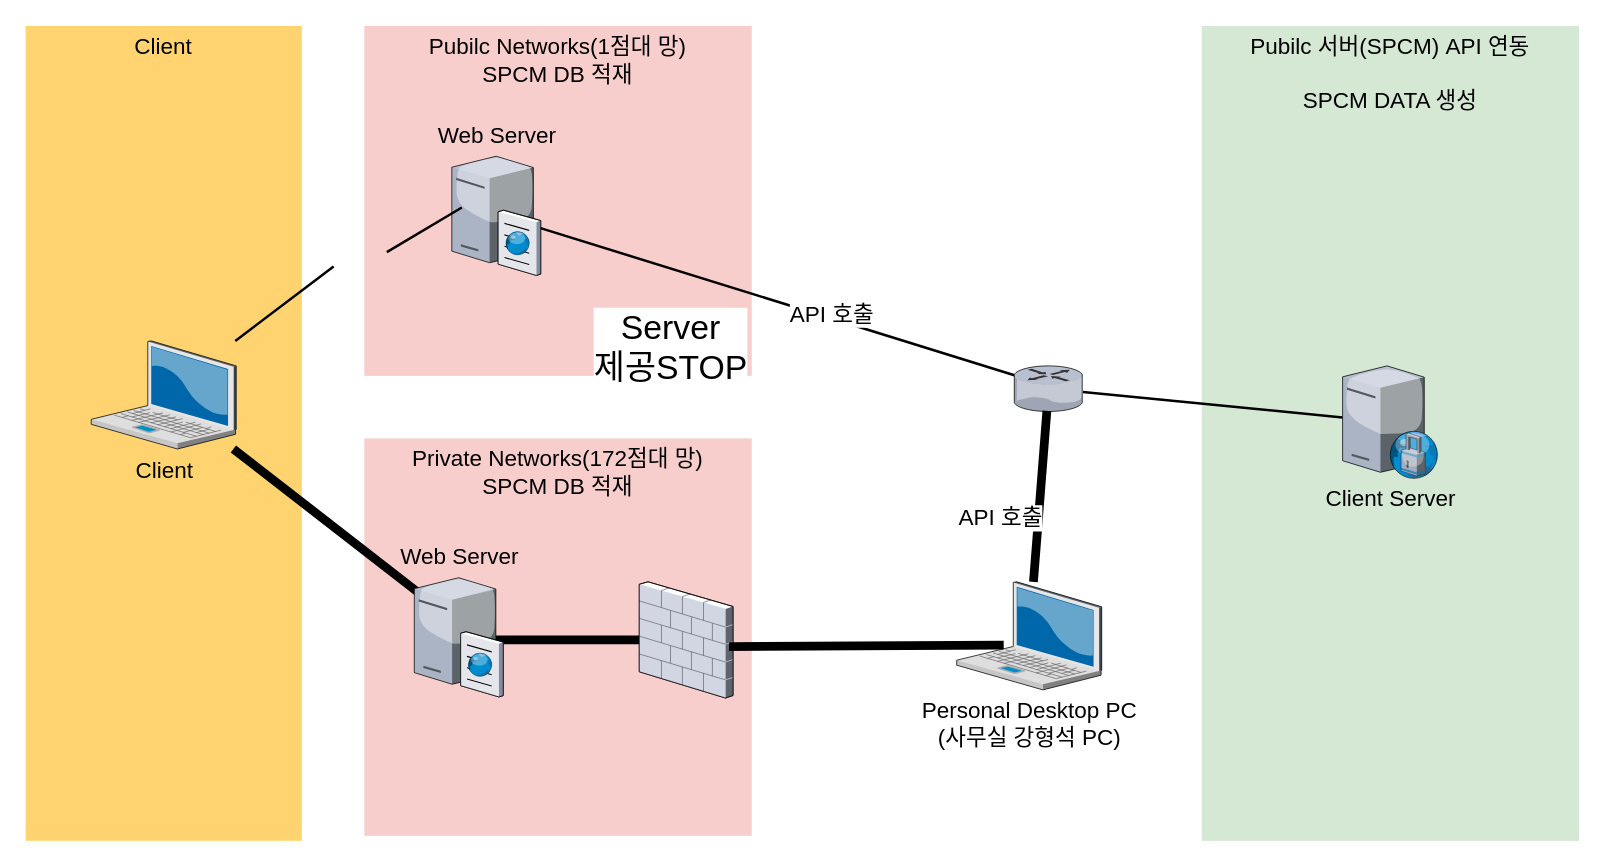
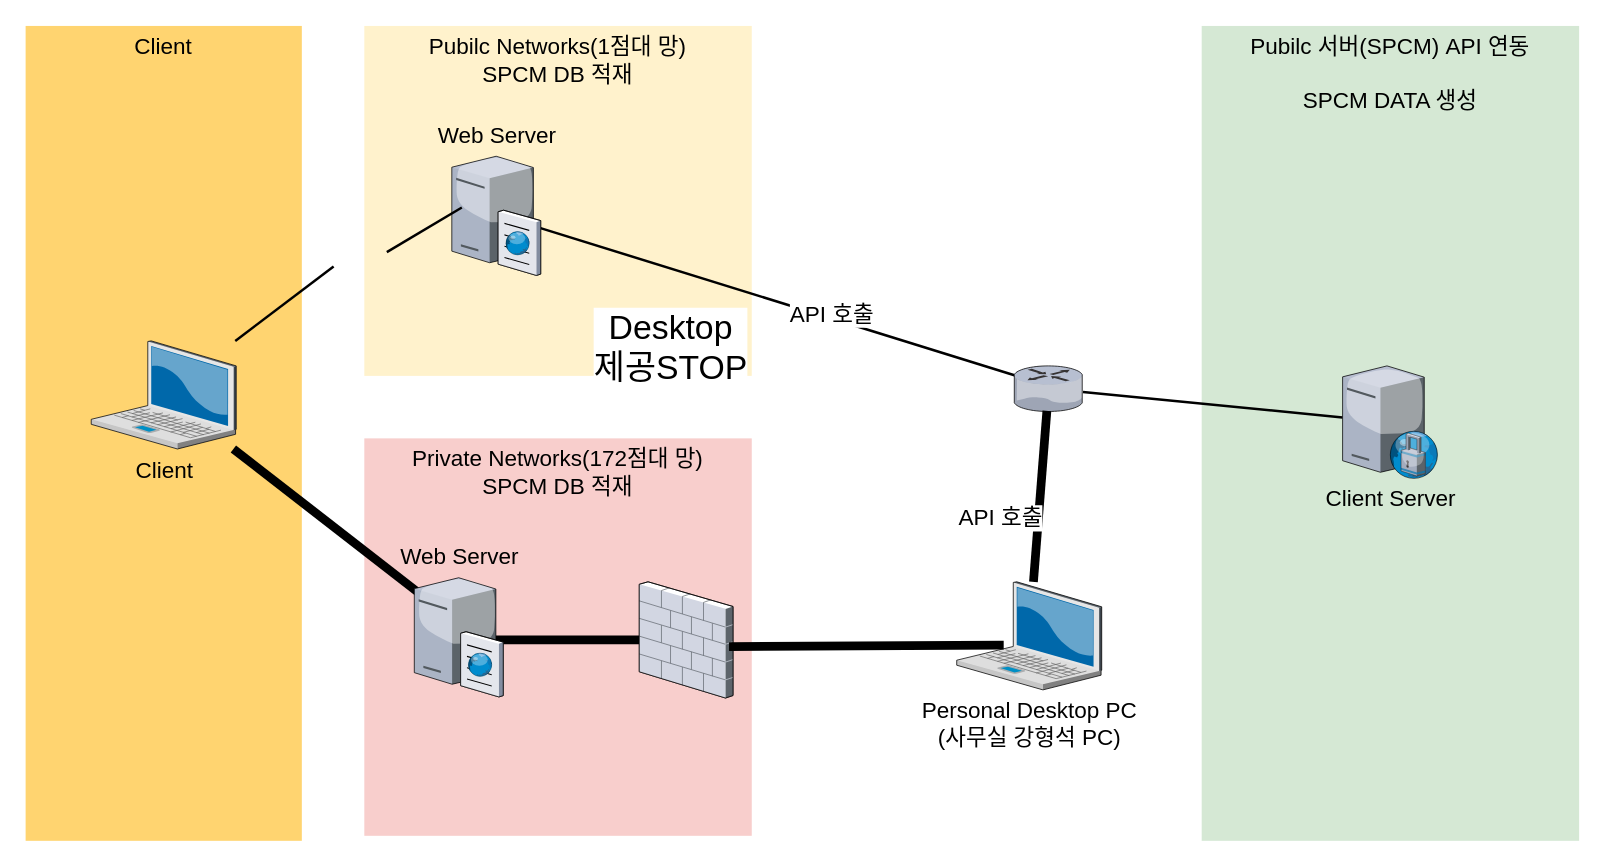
- <mxCell id="2" value="Pubilc Networks(1점대 망)&lt;br&gt;SPCM DB 적재" style="whiteSpace=wrap;html=1;fillColor=#f8cecc;fontSize=18;strokeColor=none;verticalAlign=top;" parent="1" vertex="1"><mxGeometry x="291" y="20" width="310" height="280" as="geometry" /></mxCell>
+ <mxCell id="2" value="Pubilc Networks(1점대 망)&lt;br&gt;SPCM DB 적재" style="whiteSpace=wrap;html=1;fillColor=#fff2cc;fontSize=18;strokeColor=none;verticalAlign=top;" parent="1" vertex="1"><mxGeometry x="291" y="20" width="310" height="280" as="geometry" /></mxCell>
- <mxCell id="22" value="Server&lt;br&gt;제공STOP" style="shape=image;html=1;verticalAlign=top;verticalLabelPosition=bottom;labelBackgroundColor=#ffffff;imageAspect=0;aspect=fixed;image=https://cdn3.iconfinder.com/data/icons/tango-icon-library/48/process-stop-128.png;fontSize=27;" vertex="1" parent="1"><mxGeometry x="472" y="111.25" width="128" height="128" as="geometry" /></mxCell>
+ <mxCell id="22" value="Desktop&lt;br&gt;제공STOP" style="shape=image;html=1;verticalAlign=top;verticalLabelPosition=bottom;labelBackgroundColor=#ffffff;imageAspect=0;aspect=fixed;image=https://cdn3.iconfinder.com/data/icons/tango-icon-library/48/process-stop-128.png;fontSize=27;" vertex="1" parent="1"><mxGeometry x="472" y="111.25" width="128" height="128" as="geometry" /></mxCell>
